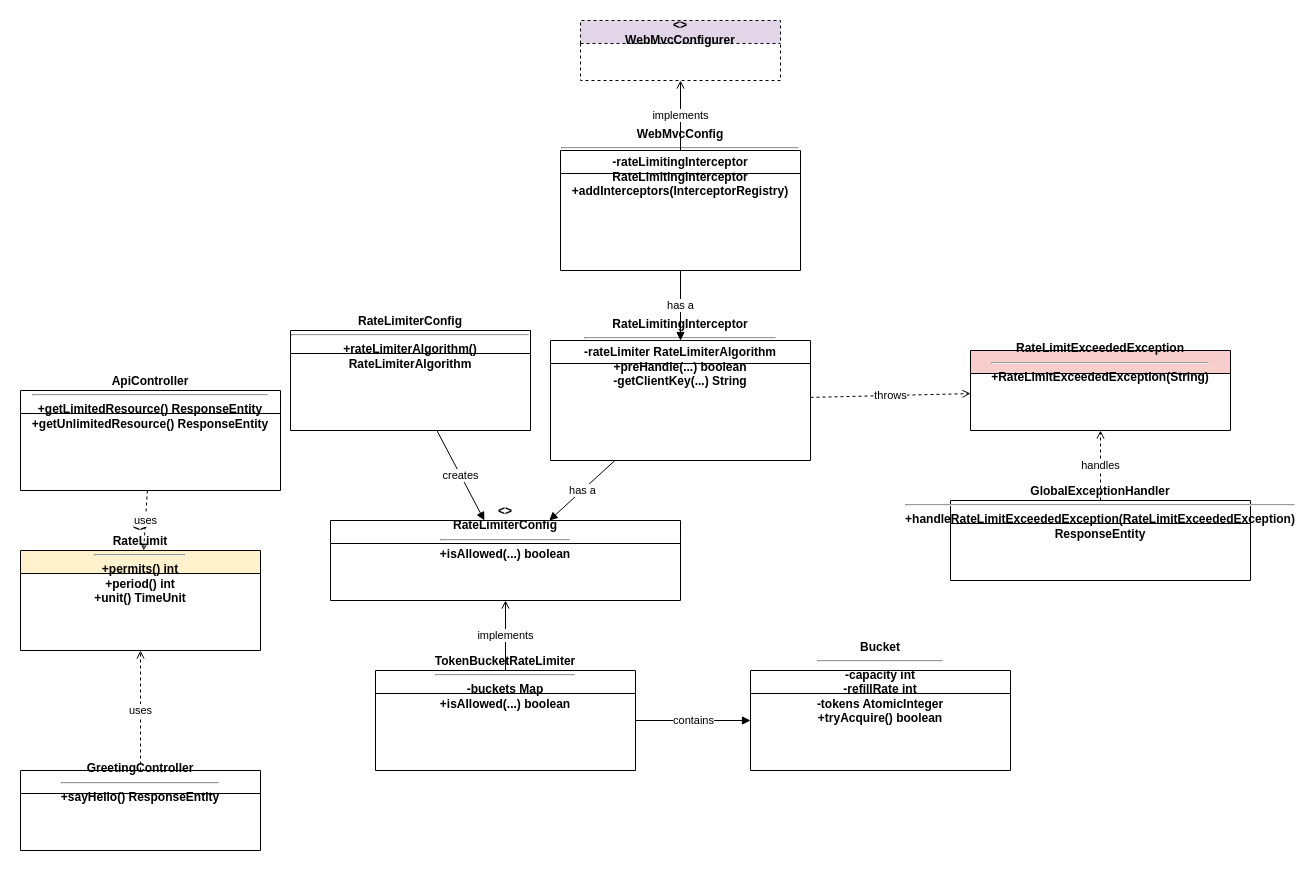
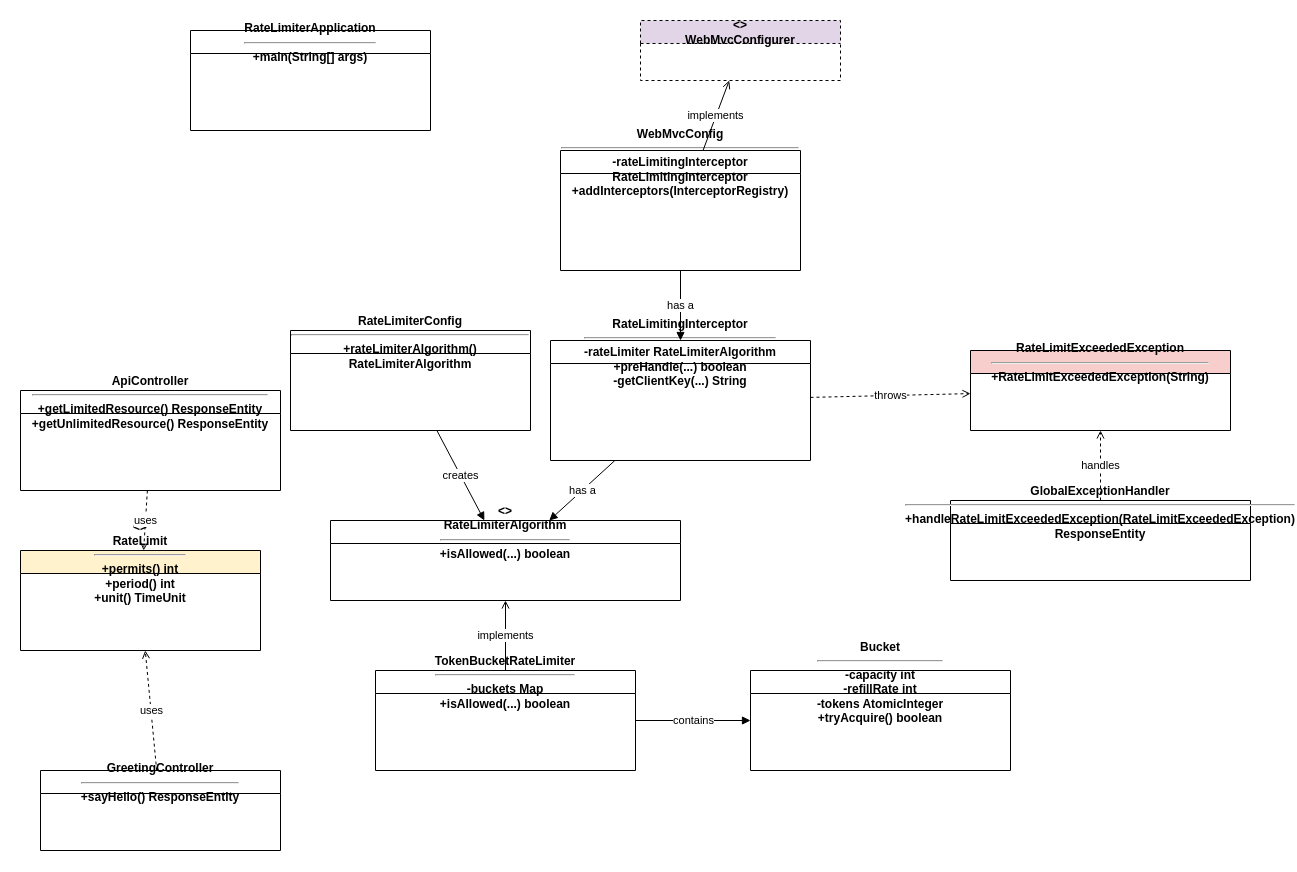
- <mxCell id="13" value="&lt;b&gt;&lt;&lt;interface&gt;&gt;&lt;br/&gt;WebMvcConfigurer&lt;/b&gt;" style="swimlane;fontSize=12;html=1;whiteSpace=wrap;dashed=1;fillColor=#E1D5E7;" parent="1" vertex="1"><mxGeometry x="580" y="20" width="200" height="60" as="geometry" /></mxCell>
+ <mxCell id="13" value="&lt;b&gt;&lt;&lt;interface&gt;&gt;&lt;br/&gt;WebMvcConfigurer&lt;/b&gt;" style="swimlane;fontSize=12;html=1;whiteSpace=wrap;dashed=1;fillColor=#E1D5E7;" parent="1" vertex="1"><mxGeometry x="640" y="20" width="200" height="60" as="geometry" /></mxCell>
+ <mxCell id="2" value="&lt;b&gt;RateLimiterApplication&lt;/b&gt;&lt;hr/&gt;+main(String[] args)" style="swimlane;fontSize=12;html=1;whiteSpace=wrap;" parent="1" vertex="1"><mxGeometry x="190" y="30" width="240" height="100" as="geometry" /></mxCell>
- <mxCell id="8" value="&lt;b&gt;&lt;&lt;interface&gt;&gt;&lt;br/&gt;RateLimiterConfig&lt;/b&gt;&lt;hr/&gt;+isAllowed(...) boolean" style="swimlane;fontSize=12;html=1;whiteSpace=wrap;" parent="1" vertex="1"><mxGeometry x="330" y="520" width="350" height="80" as="geometry" /></mxCell>
+ <mxCell id="8" value="&lt;b&gt;&lt;&lt;interface&gt;&gt;&lt;br/&gt;RateLimiterAlgorithm&lt;/b&gt;&lt;hr/&gt;+isAllowed(...) boolean" style="swimlane;fontSize=12;html=1;whiteSpace=wrap;" parent="1" vertex="1"><mxGeometry x="330" y="520" width="350" height="80" as="geometry" /></mxCell>
- <mxCell id="7" value="&lt;b&gt;GreetingController&lt;/b&gt;&lt;hr/&gt;+sayHello() ResponseEntity" style="swimlane;fontSize=12;html=1;whiteSpace=wrap;" parent="1" vertex="1"><mxGeometry x="20" y="770" width="240" height="80" as="geometry" /></mxCell>
+ <mxCell id="7" value="&lt;b&gt;GreetingController&lt;/b&gt;&lt;hr/&gt;+sayHello() ResponseEntity" style="swimlane;fontSize=12;html=1;whiteSpace=wrap;" parent="1" vertex="1"><mxGeometry x="40" y="770" width="240" height="80" as="geometry" /></mxCell>
